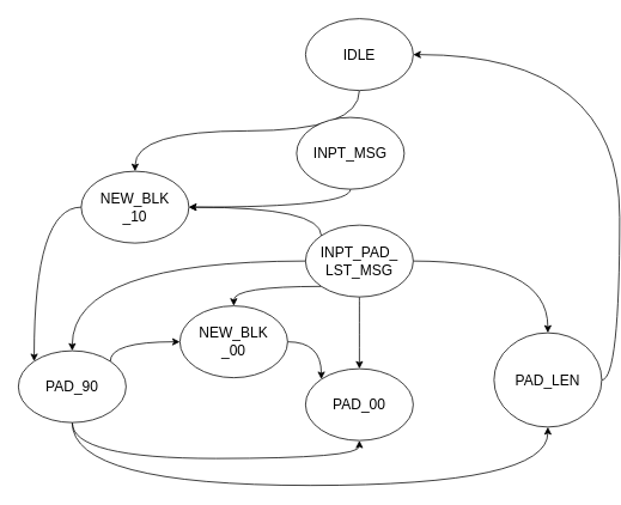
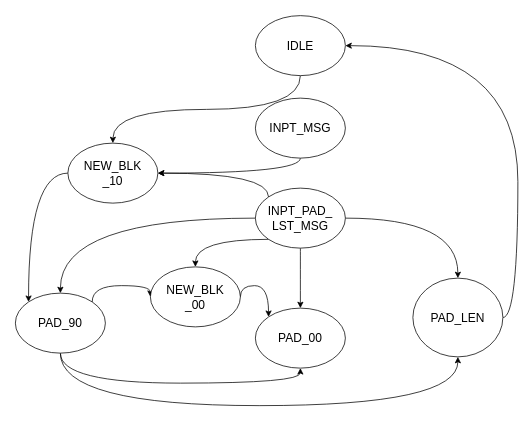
- <mxCell id="5" value="INPT_MSG" style="ellipse;whiteSpace=wrap;html=1;fontSize=16;" vertex="1" parent="1"><mxGeometry x="330" y="130" width="120" height="80" as="geometry" /></mxCell>
+ <mxCell id="5" value="INPT_MSG" style="ellipse;whiteSpace=wrap;html=1;fontSize=16;" vertex="1" parent="1"><mxGeometry x="340" y="130" width="120" height="80" as="geometry" /></mxCell>
- <mxCell id="20" value="NEW_BLK&lt;br&gt;_00" style="ellipse;whiteSpace=wrap;html=1;fontSize=16;" vertex="1" parent="1"><mxGeometry x="200" y="340" width="120" height="80" as="geometry" /></mxCell>
+ <mxCell id="20" value="NEW_BLK&lt;br&gt;_00" style="ellipse;whiteSpace=wrap;html=1;fontSize=16;" vertex="1" parent="1"><mxGeometry x="200" y="355" width="120" height="80" as="geometry" /></mxCell>
